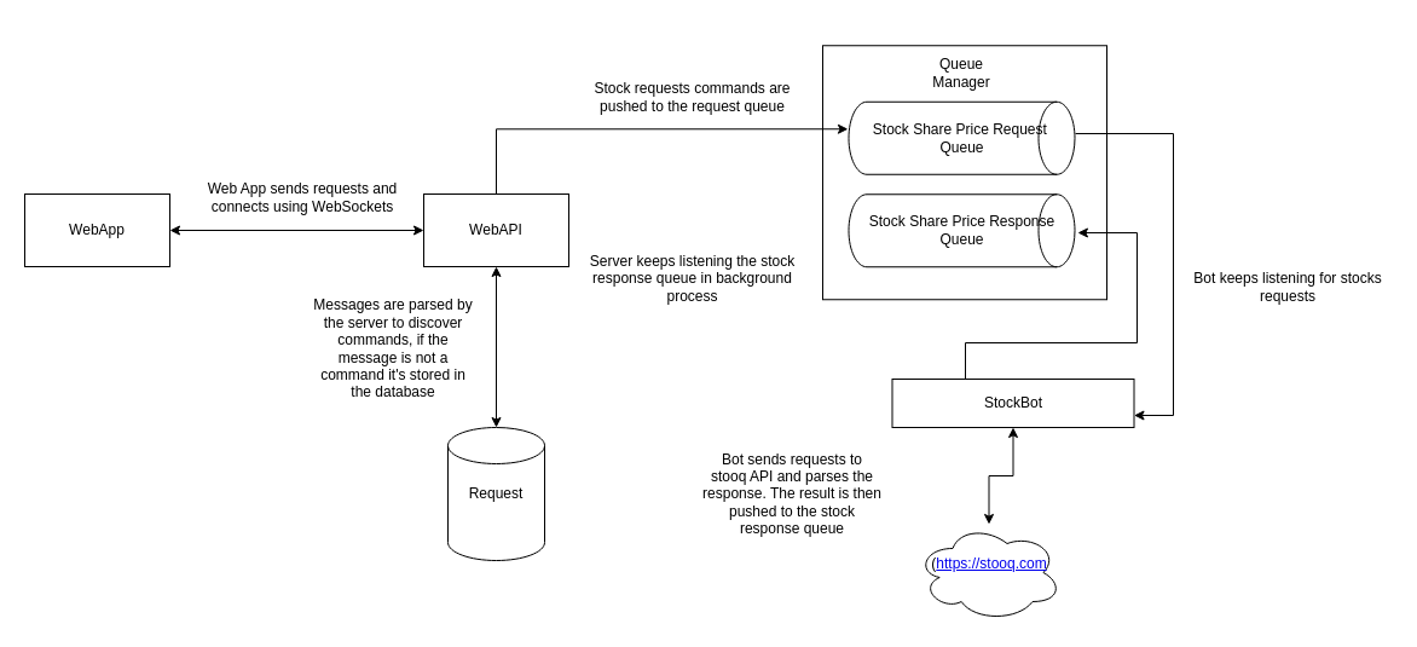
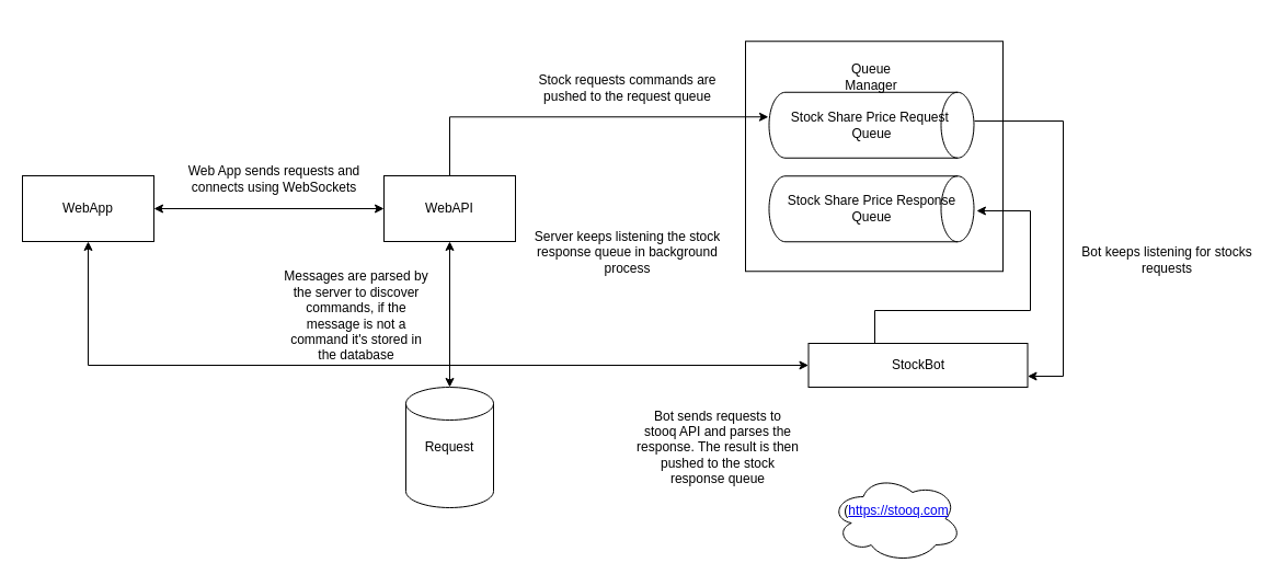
- <mxCell id="22" value="Queue Manager" style="text;html=1;strokeColor=none;fillColor=none;align=center;verticalAlign=middle;whiteSpace=wrap;rounded=0;" vertex="1" parent="1"><mxGeometry x="775" y="50.25" width="40" height="20" as="geometry" /></mxCell>
+ <mxCell id="22" value="Queue Manager" style="text;html=1;strokeColor=none;fillColor=none;align=center;verticalAlign=middle;whiteSpace=wrap;rounded=0;" vertex="1" parent="1"><mxGeometry x="775" y="60.25" width="40" height="20" as="geometry" /></mxCell>
- <mxCell id="8" value="" style="edgeStyle=orthogonalEdgeStyle;rounded=0;orthogonalLoop=1;jettySize=auto;html=1;startArrow=classic;startFill=1;" edge="1" parent="1" source="11" target="14"><mxGeometry relative="1" as="geometry" /></mxCell>
+ <mxCell id="8" value="" style="edgeStyle=orthogonalEdgeStyle;rounded=0;orthogonalLoop=1;jettySize=auto;html=1;startArrow=classic;startFill=1;" edge="1" parent="1" source="11" target="4"><mxGeometry relative="1" as="geometry" /></mxCell>
